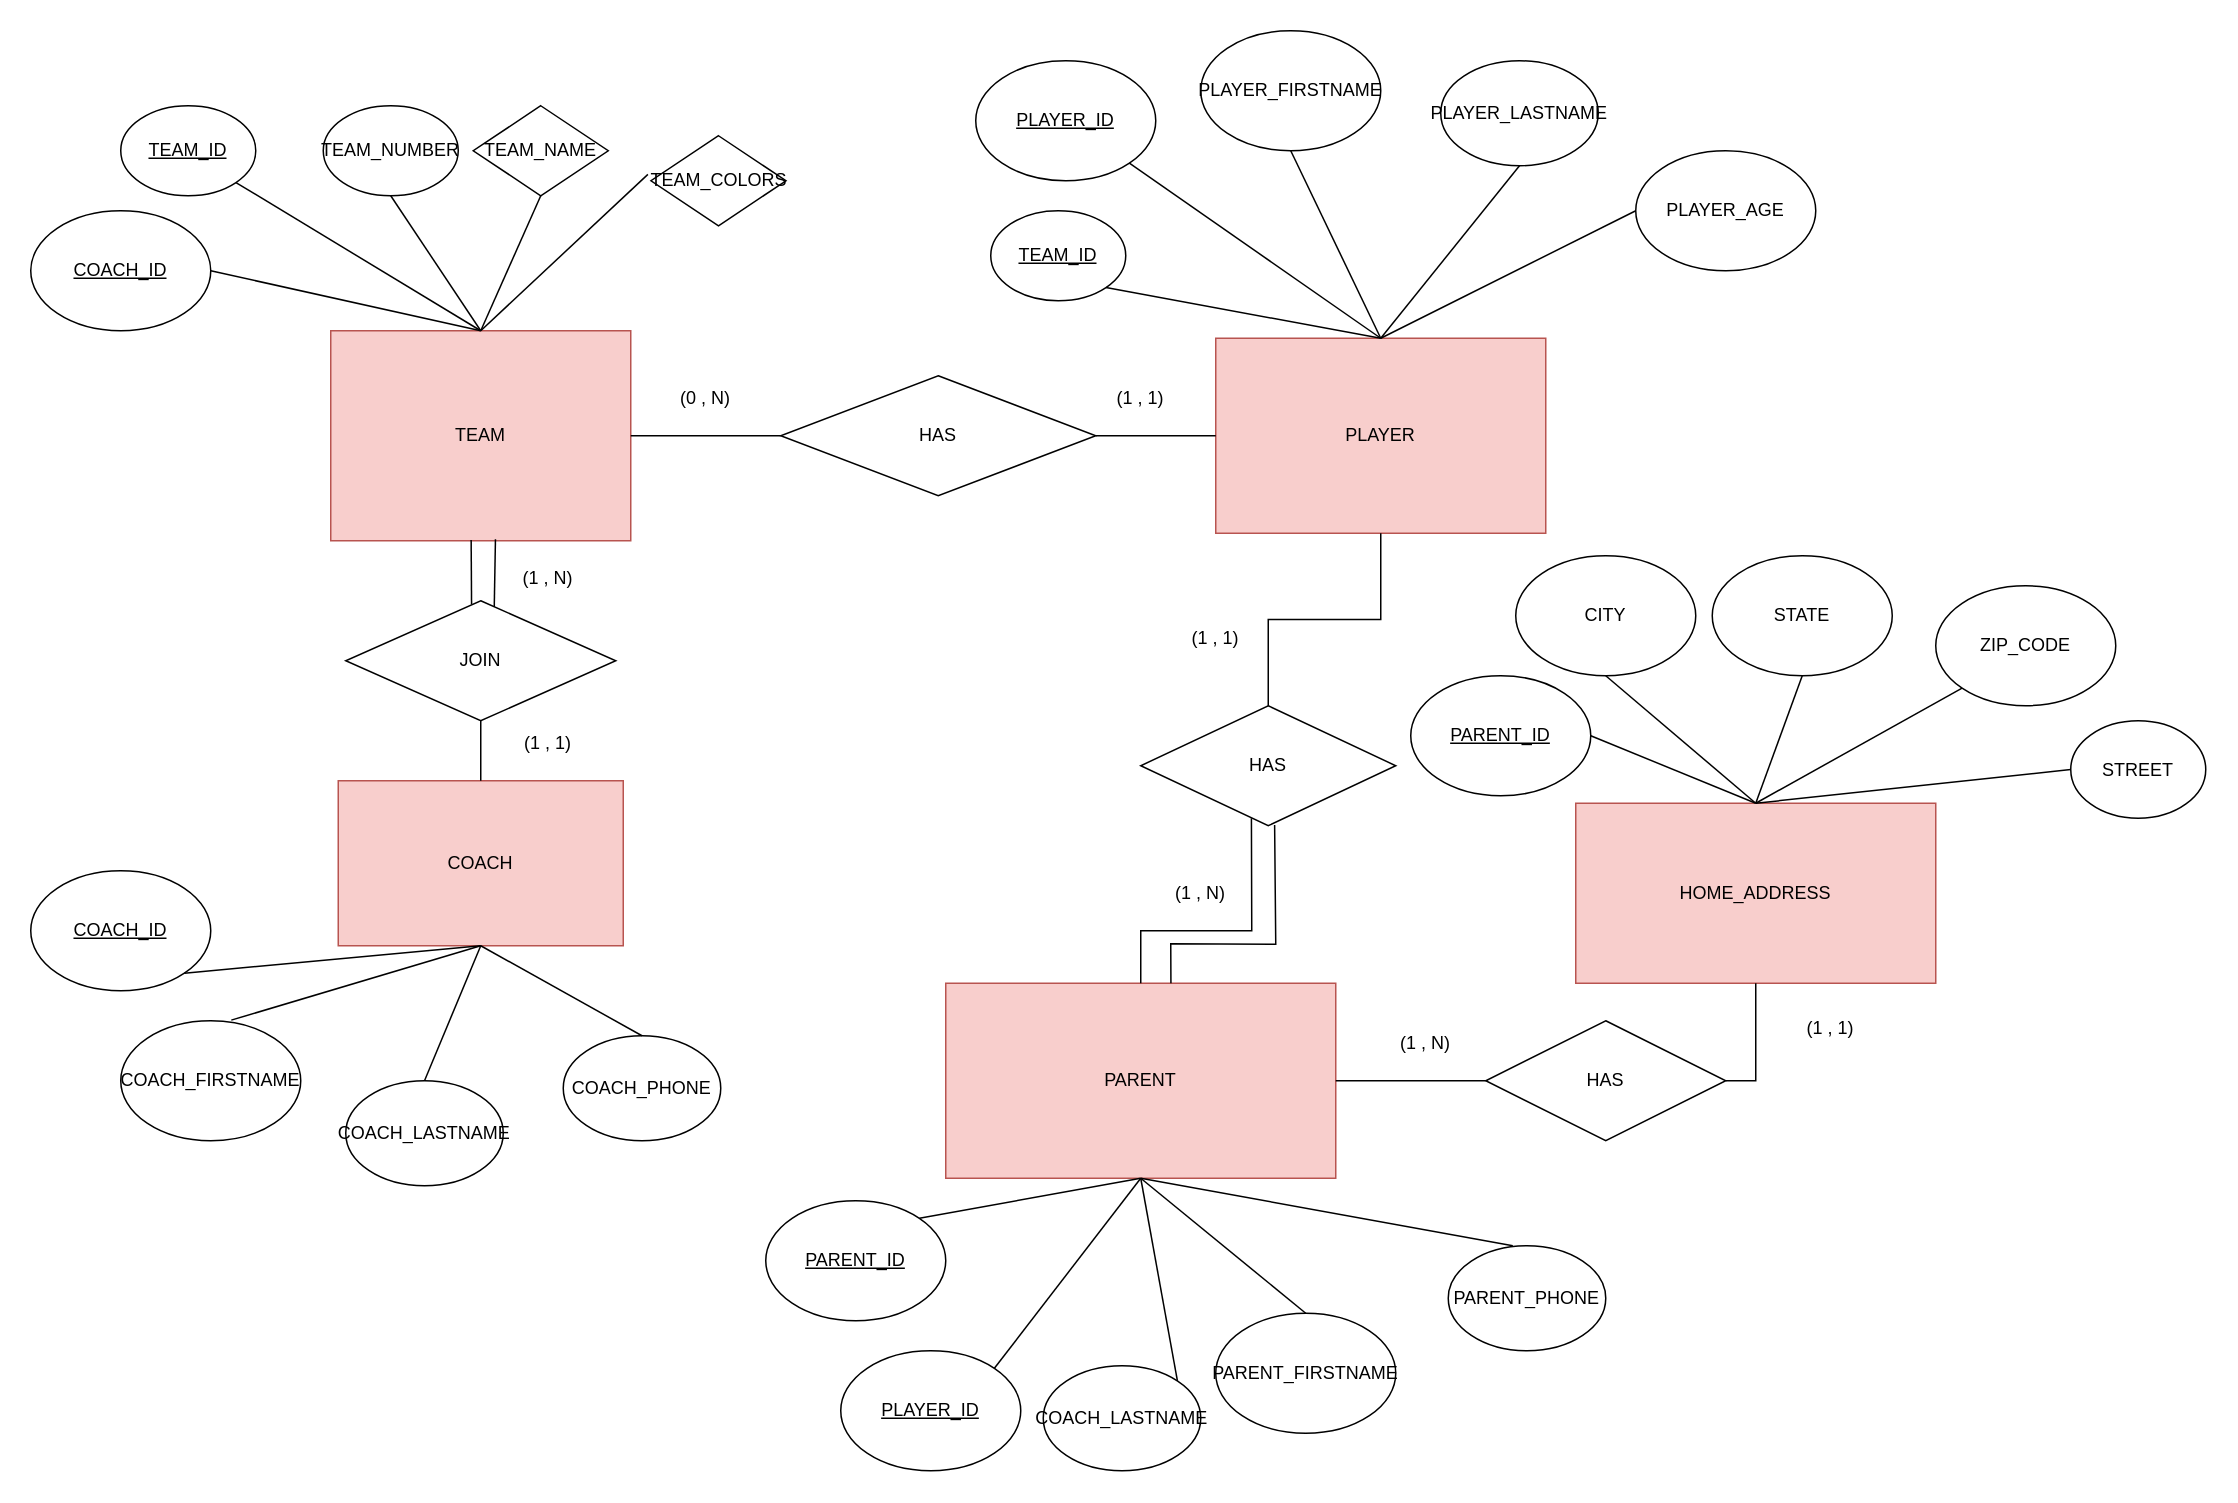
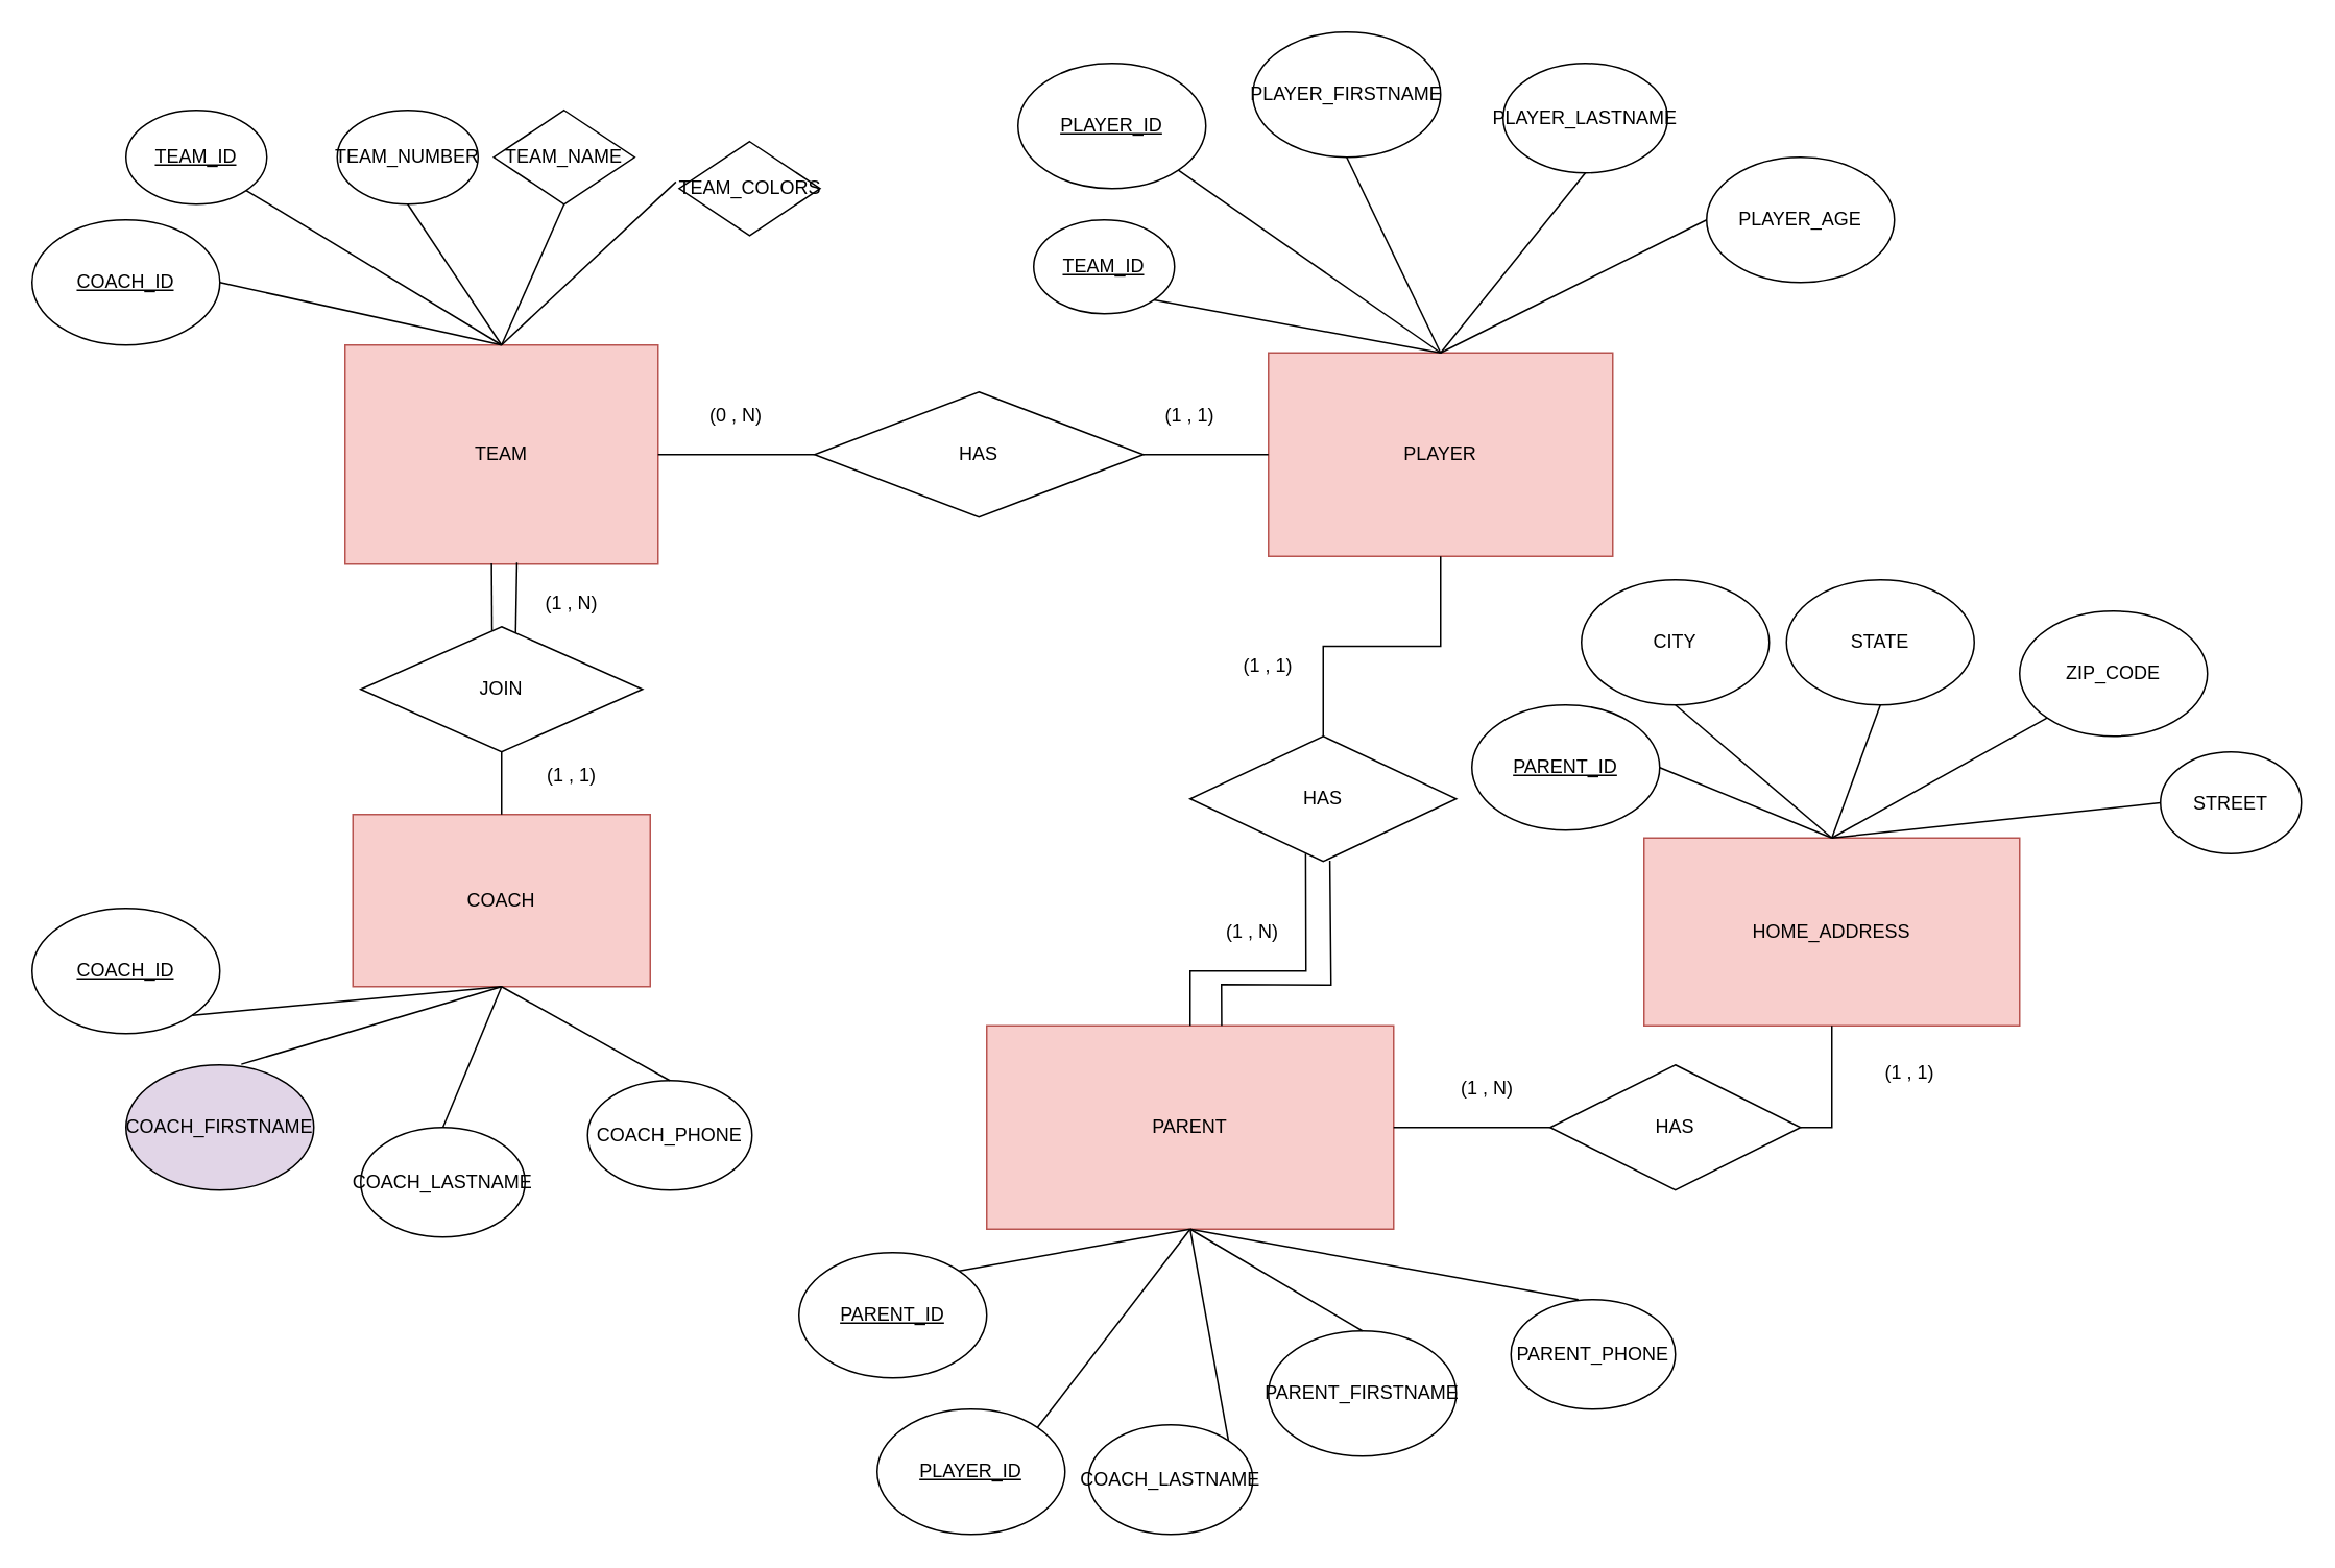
- <mxCell id="14" value="COACH_FIRSTNAME" style="ellipse;whiteSpace=wrap;html=1;" vertex="1" parent="1"><mxGeometry x="80" y="680" width="120" height="80" as="geometry" /></mxCell>
+ <mxCell id="14" value="COACH_FIRSTNAME" style="ellipse;whiteSpace=wrap;html=1;fillColor=#e1d5e7;" vertex="1" parent="1"><mxGeometry x="80" y="680" width="120" height="80" as="geometry" /></mxCell>
- <mxCell id="19" value="PARENT_FIRSTNAME" style="ellipse;whiteSpace=wrap;html=1;" vertex="1" parent="1"><mxGeometry x="810" y="875" width="120" height="80" as="geometry" /></mxCell>
+ <mxCell id="19" value="PARENT_FIRSTNAME" style="ellipse;whiteSpace=wrap;html=1;" vertex="1" parent="1"><mxGeometry x="810" y="850" width="120" height="80" as="geometry" /></mxCell>
